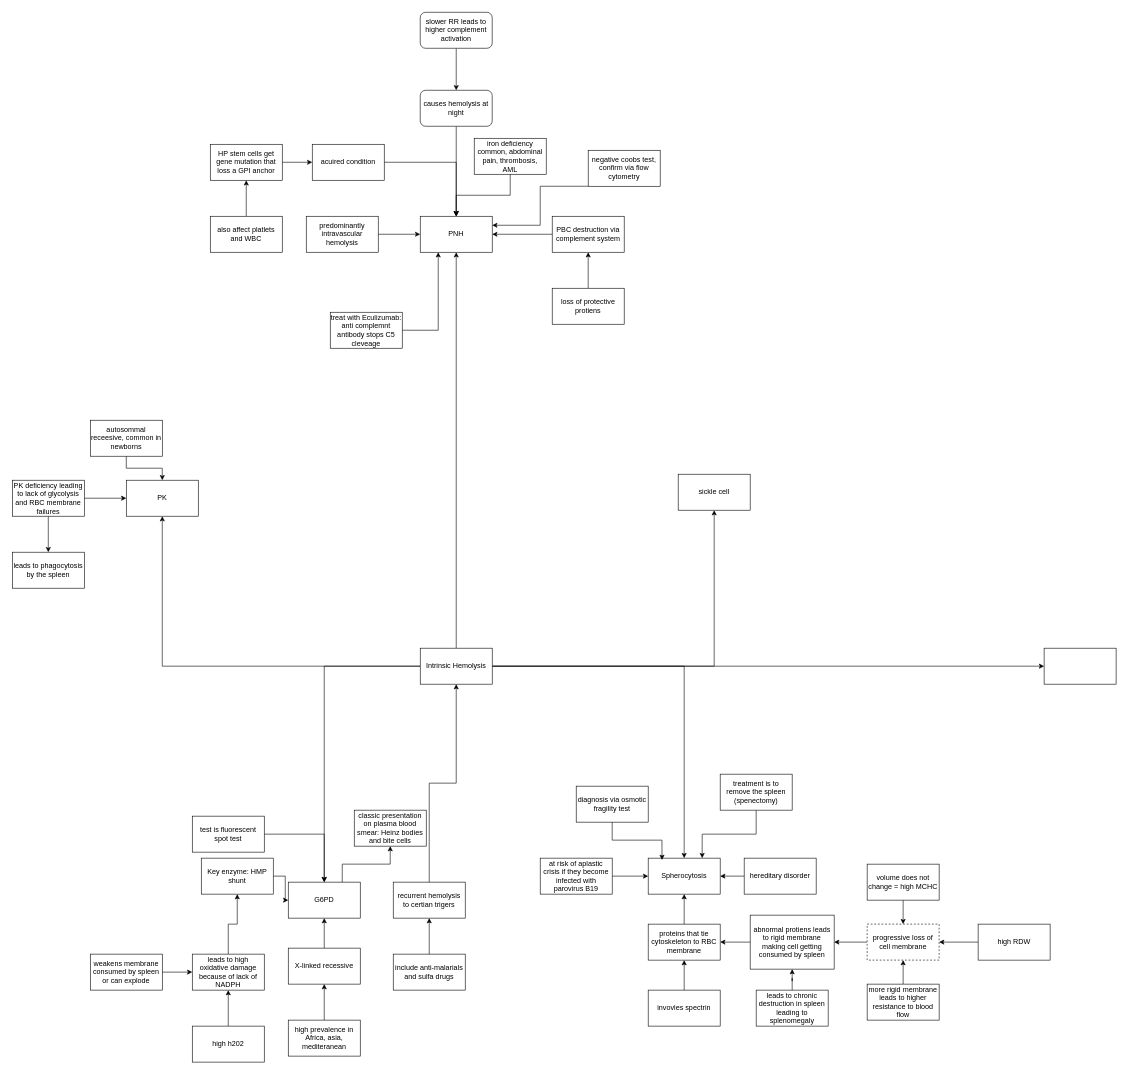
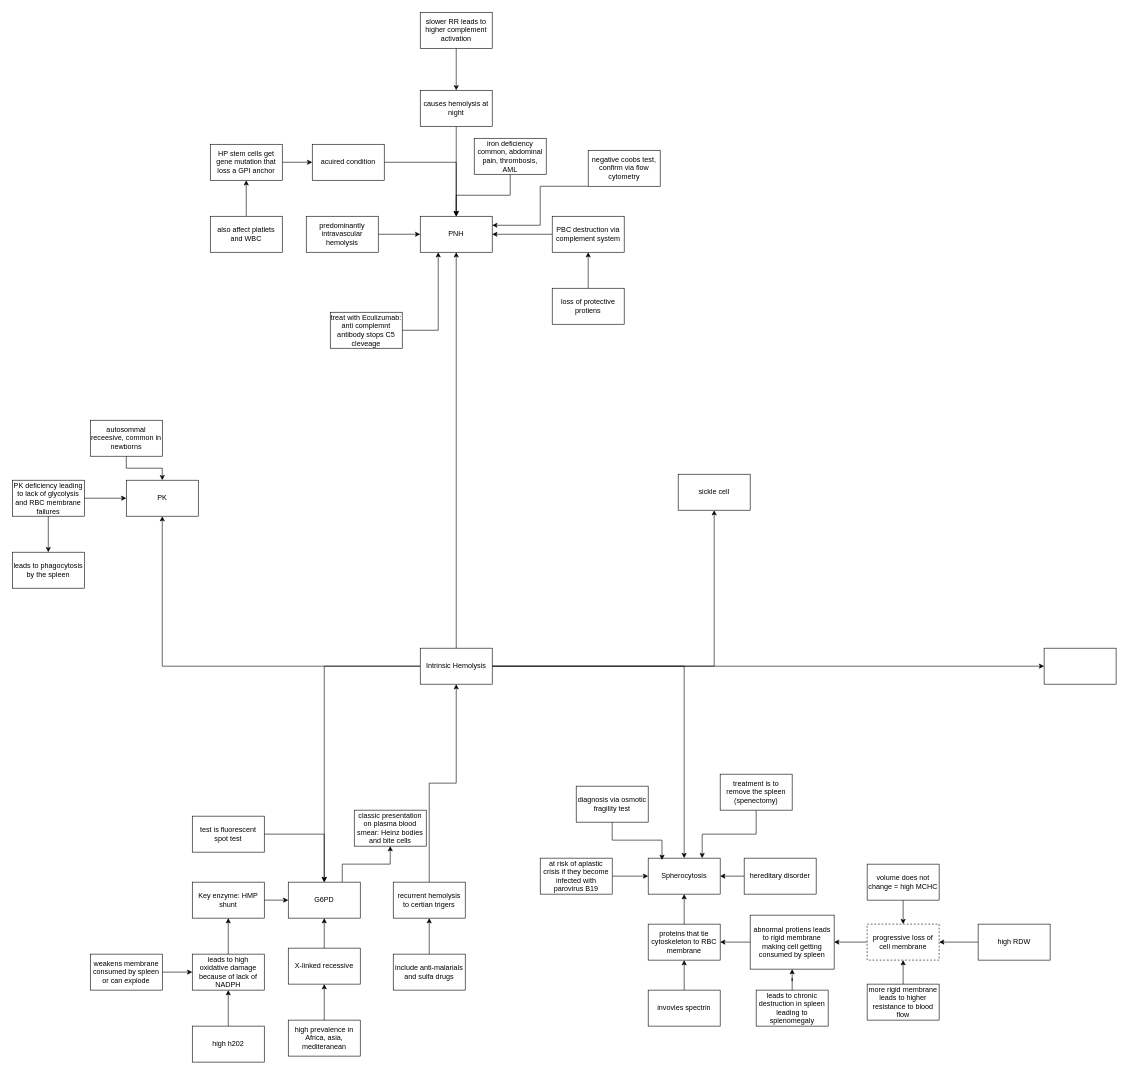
- <mxCell id="31" value="slower RR leads to higher complement activation" style="whiteSpace=wrap;html=1;rounded=1;" vertex="1" parent="1"><mxGeometry x="700" y="20" width="120" height="60" as="geometry" /></mxCell>
+ <mxCell id="31" value="slower RR leads to higher complement activation" style="rounded=0;whiteSpace=wrap;html=1;" vertex="1" parent="1"><mxGeometry x="700" y="20" width="120" height="60" as="geometry" /></mxCell>
- <mxCell id="29" value="causes hemolysis at night" style="whiteSpace=wrap;html=1;rounded=1;" vertex="1" parent="1"><mxGeometry x="700" y="150" width="120" height="60" as="geometry" /></mxCell>
+ <mxCell id="29" value="causes hemolysis at night" style="rounded=0;whiteSpace=wrap;html=1;" vertex="1" parent="1"><mxGeometry x="700" y="150" width="120" height="60" as="geometry" /></mxCell>
- <mxCell id="45" value="Key enzyme: HMP shunt" style="rounded=0;whiteSpace=wrap;html=1;" vertex="1" parent="1"><mxGeometry x="335" y="1430" width="120" height="60" as="geometry" /></mxCell>
+ <mxCell id="45" value="Key enzyme: HMP shunt" style="rounded=0;whiteSpace=wrap;html=1;" vertex="1" parent="1"><mxGeometry x="320" y="1470" width="120" height="60" as="geometry" /></mxCell>
